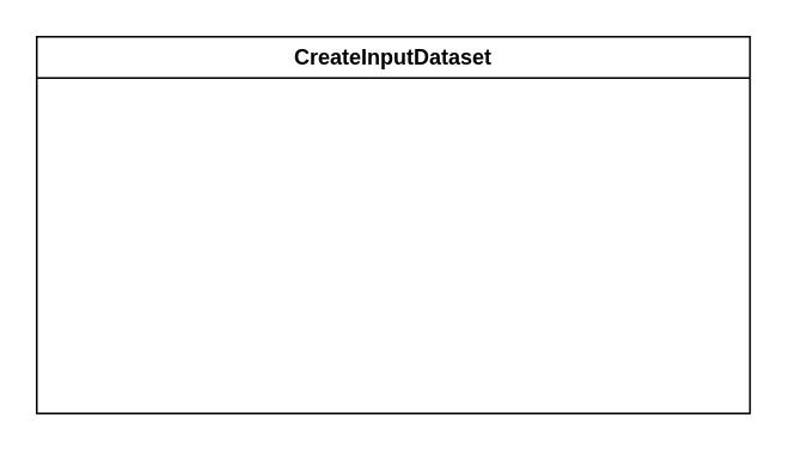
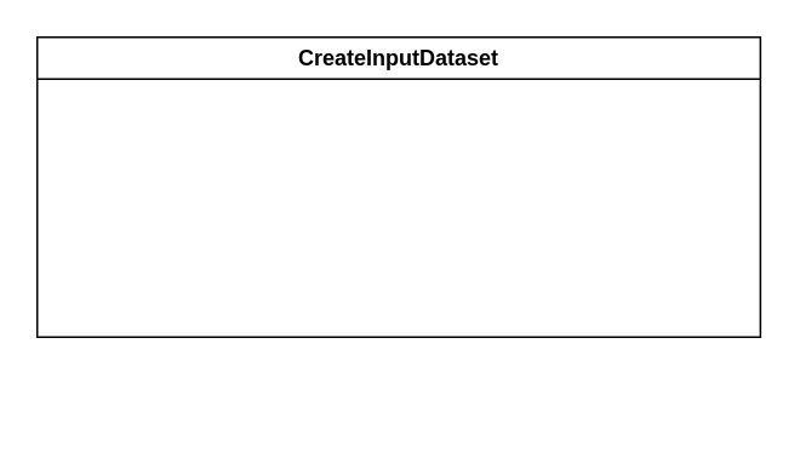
- <mxCell id="2" value="CreateInputDataset" style="swimlane;whiteSpace=wrap" parent="1" vertex="1"><mxGeometry x="20" y="20" width="397.75" height="210" as="geometry" /></mxCell>
+ <mxCell id="2" value="CreateInputDataset" style="swimlane;whiteSpace=wrap" parent="1" vertex="1"><mxGeometry x="20" y="20" width="397.75" height="165" as="geometry" /></mxCell>
